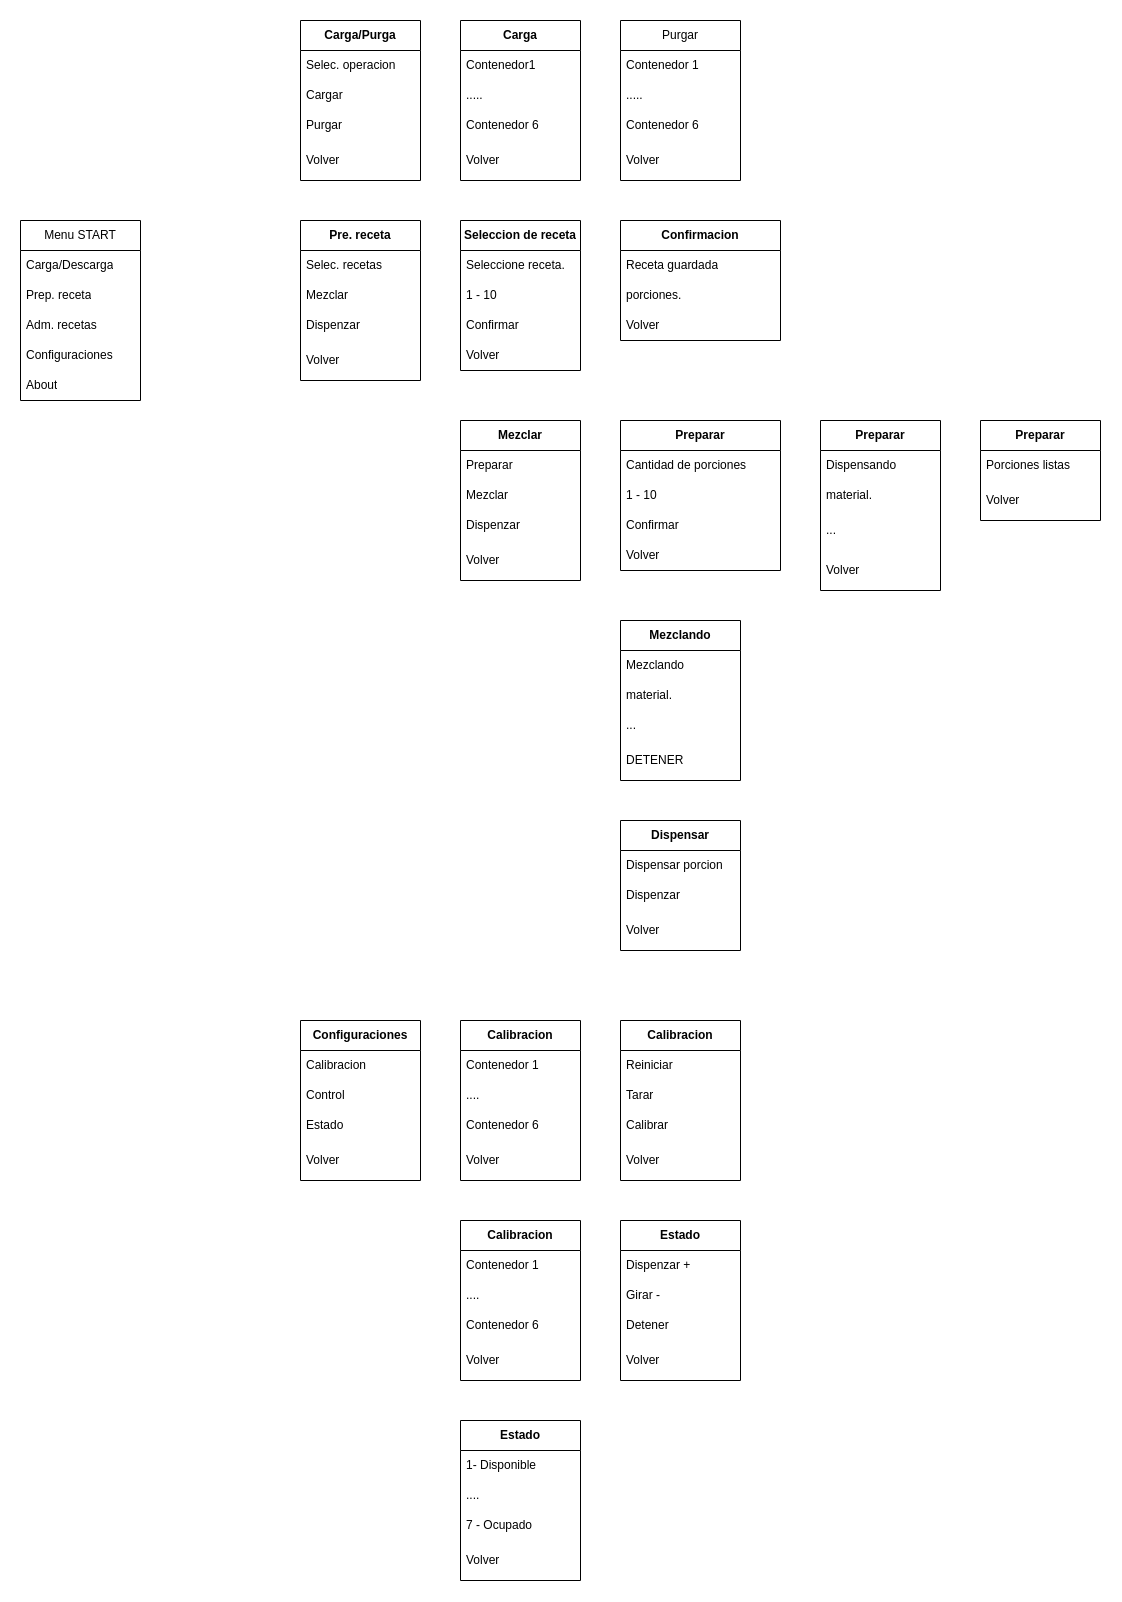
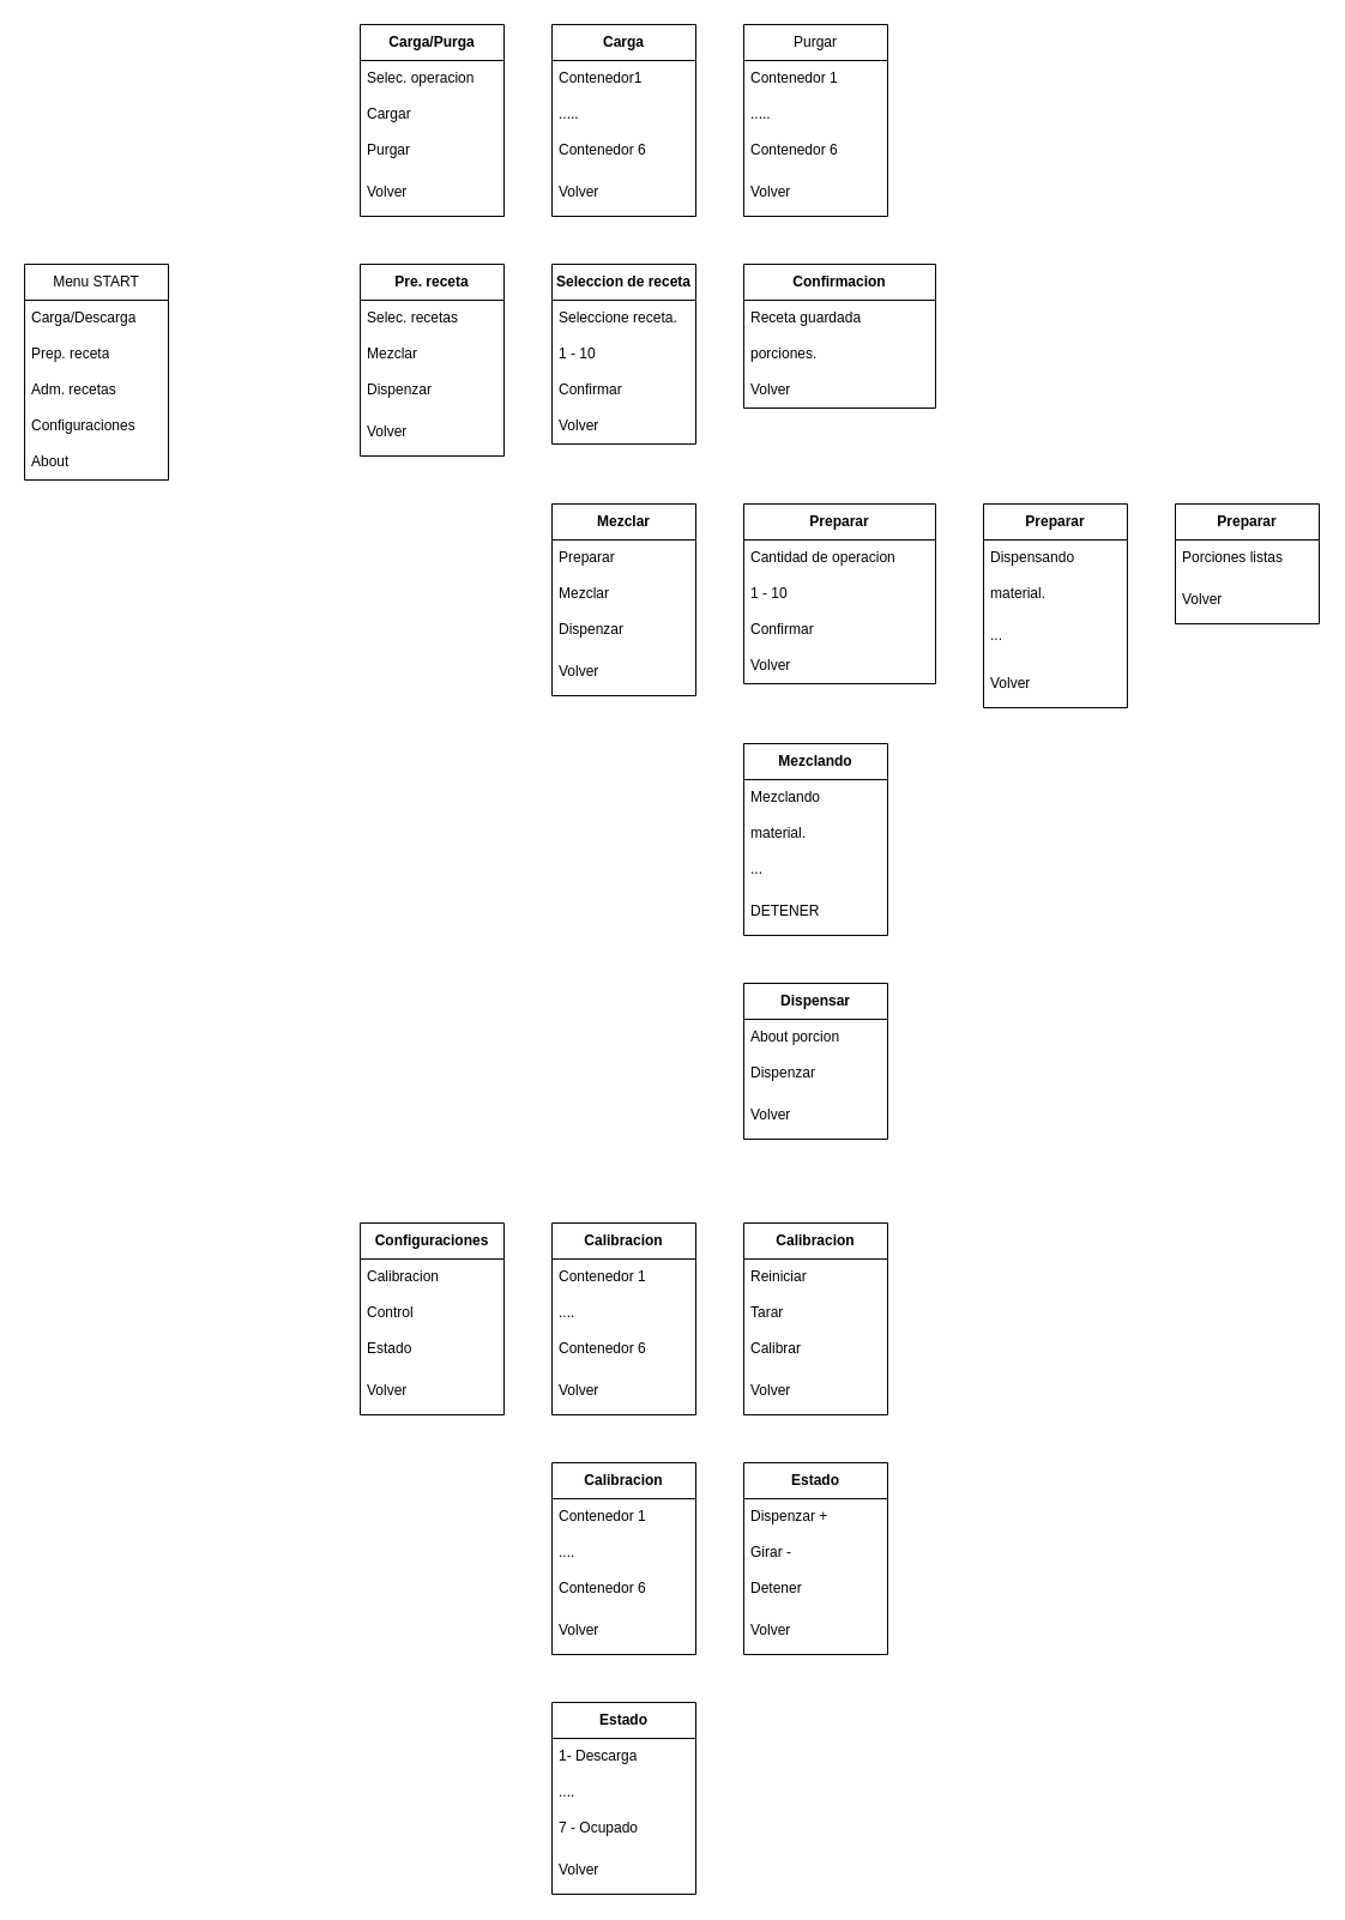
- <mxCell id="53" value="Cantidad de porciones" style="text;strokeColor=none;fillColor=none;align=left;verticalAlign=middle;spacingLeft=4;spacingRight=4;overflow=hidden;points=[[0,0.5],[1,0.5]];portConstraint=eastwest;rotatable=0;whiteSpace=wrap;html=1;" vertex="1" parent="52"><mxGeometry y="30" width="160" height="30" as="geometry" /></mxCell>
+ <mxCell id="53" value="Cantidad de operacion" style="text;strokeColor=none;fillColor=none;align=left;verticalAlign=middle;spacingLeft=4;spacingRight=4;overflow=hidden;points=[[0,0.5],[1,0.5]];portConstraint=eastwest;rotatable=0;whiteSpace=wrap;html=1;" vertex="1" parent="52"><mxGeometry y="30" width="160" height="30" as="geometry" /></mxCell>
- <mxCell id="61" value="Dispensar porcion" style="text;strokeColor=none;fillColor=none;align=left;verticalAlign=middle;spacingLeft=4;spacingRight=4;overflow=hidden;points=[[0,0.5],[1,0.5]];portConstraint=eastwest;rotatable=0;whiteSpace=wrap;html=1;" vertex="1" parent="60"><mxGeometry y="30" width="120" height="30" as="geometry" /></mxCell>
+ <mxCell id="61" value="About porcion" style="text;strokeColor=none;fillColor=none;align=left;verticalAlign=middle;spacingLeft=4;spacingRight=4;overflow=hidden;points=[[0,0.5],[1,0.5]];portConstraint=eastwest;rotatable=0;whiteSpace=wrap;html=1;" vertex="1" parent="60"><mxGeometry y="30" width="120" height="30" as="geometry" /></mxCell>
- <mxCell id="90" value="1- Disponible" style="text;strokeColor=none;fillColor=none;align=left;verticalAlign=middle;spacingLeft=4;spacingRight=4;overflow=hidden;points=[[0,0.5],[1,0.5]];portConstraint=eastwest;rotatable=0;whiteSpace=wrap;html=1;" vertex="1" parent="89"><mxGeometry y="30" width="120" height="30" as="geometry" /></mxCell>
+ <mxCell id="90" value="1- Descarga" style="text;strokeColor=none;fillColor=none;align=left;verticalAlign=middle;spacingLeft=4;spacingRight=4;overflow=hidden;points=[[0,0.5],[1,0.5]];portConstraint=eastwest;rotatable=0;whiteSpace=wrap;html=1;" vertex="1" parent="89"><mxGeometry y="30" width="120" height="30" as="geometry" /></mxCell>
